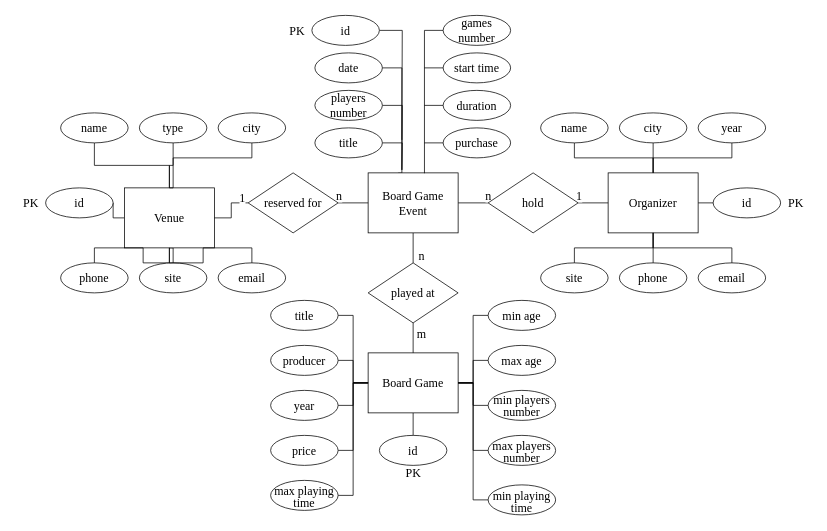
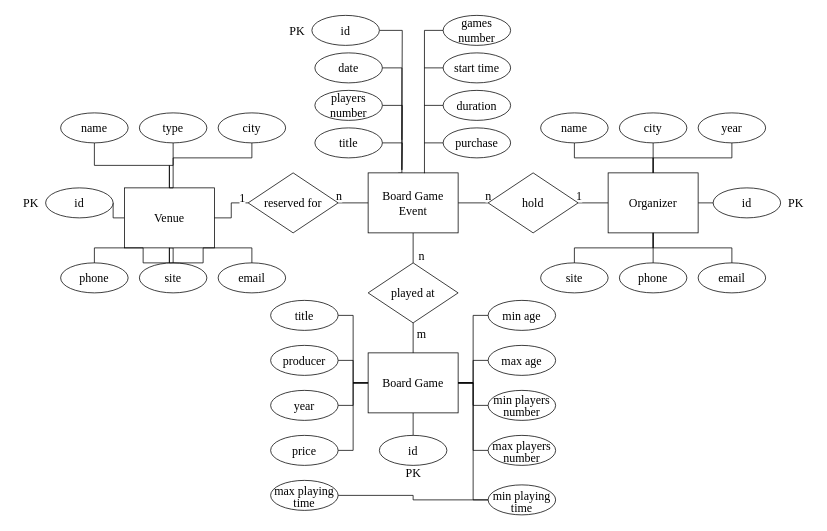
- <mxCell id="85" style="edgeStyle=orthogonalEdgeStyle;rounded=0;orthogonalLoop=1;jettySize=auto;html=1;exitX=1;exitY=0.5;exitDx=0;exitDy=0;entryX=0;entryY=0.5;entryDx=0;entryDy=0;endArrow=none;endFill=0;" parent="1" source="88" target="13" edge="1"><mxGeometry relative="1" as="geometry"><mxPoint x="450" y="660" as="sourcePoint" /></mxGeometry></mxCell>
+ <mxCell id="85" style="edgeStyle=orthogonalEdgeStyle;rounded=0;orthogonalLoop=1;jettySize=auto;html=1;exitX=1;exitY=0.5;exitDx=0;exitDy=0;endArrow=none;endFill=0;" parent="1" source="88" target="87" edge="1"><mxGeometry relative="1" as="geometry"><mxPoint x="450" y="660" as="sourcePoint" /></mxGeometry></mxCell>
